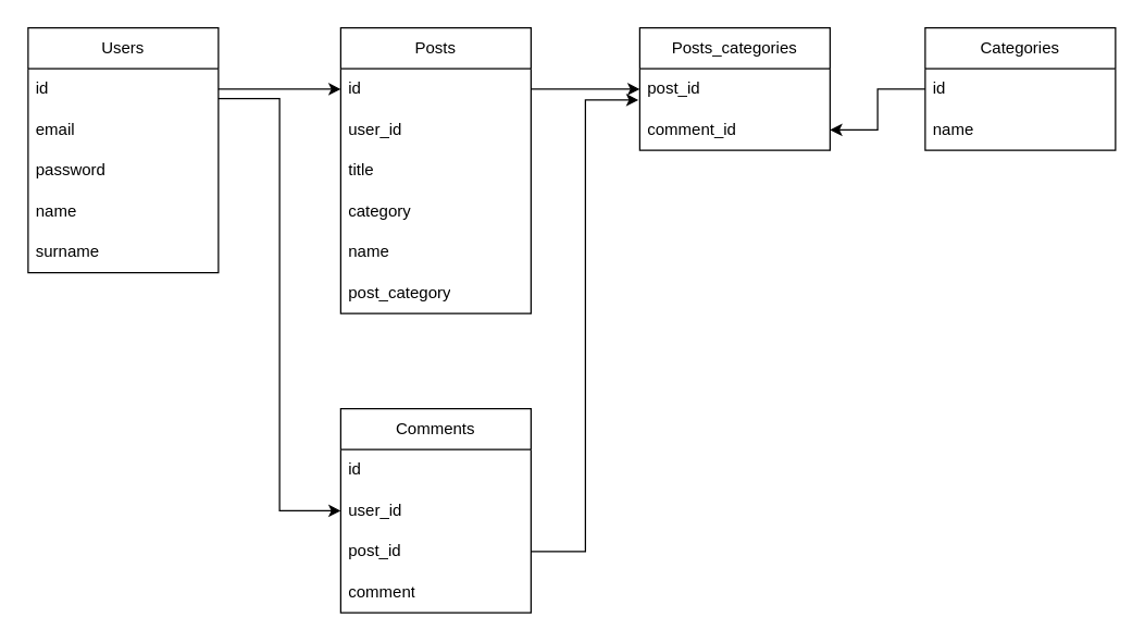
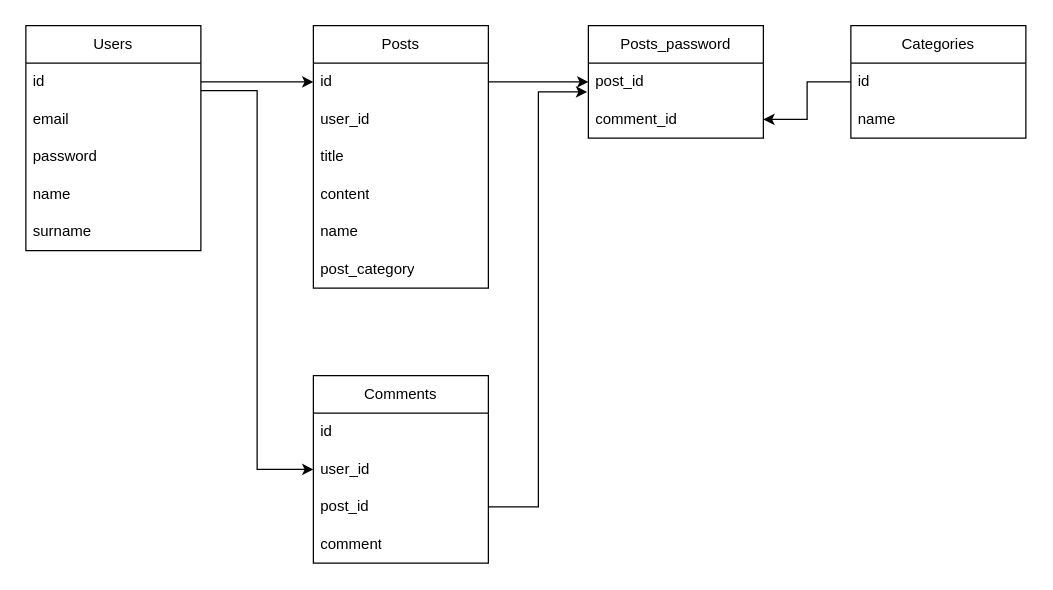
- <mxCell id="18" value="Posts_categories" style="swimlane;fontStyle=0;childLayout=stackLayout;horizontal=1;startSize=30;horizontalStack=0;resizeParent=1;resizeParentMax=0;resizeLast=0;collapsible=1;marginBottom=0;whiteSpace=wrap;html=1;" vertex="1" parent="1"><mxGeometry x="470" y="20" width="140" height="90" as="geometry" /></mxCell>
+ <mxCell id="18" value="Posts_password" style="swimlane;fontStyle=0;childLayout=stackLayout;horizontal=1;startSize=30;horizontalStack=0;resizeParent=1;resizeParentMax=0;resizeLast=0;collapsible=1;marginBottom=0;whiteSpace=wrap;html=1;" vertex="1" parent="1"><mxGeometry x="470" y="20" width="140" height="90" as="geometry" /></mxCell>
- <mxCell id="12" value="category" style="text;strokeColor=none;fillColor=none;align=left;verticalAlign=middle;spacingLeft=4;spacingRight=4;overflow=hidden;points=[[0,0.5],[1,0.5]];portConstraint=eastwest;rotatable=0;whiteSpace=wrap;html=1;" vertex="1" parent="8"><mxGeometry y="120" width="140" height="30" as="geometry" /></mxCell>
+ <mxCell id="12" value="content" style="text;strokeColor=none;fillColor=none;align=left;verticalAlign=middle;spacingLeft=4;spacingRight=4;overflow=hidden;points=[[0,0.5],[1,0.5]];portConstraint=eastwest;rotatable=0;whiteSpace=wrap;html=1;" vertex="1" parent="8"><mxGeometry y="120" width="140" height="30" as="geometry" /></mxCell>
